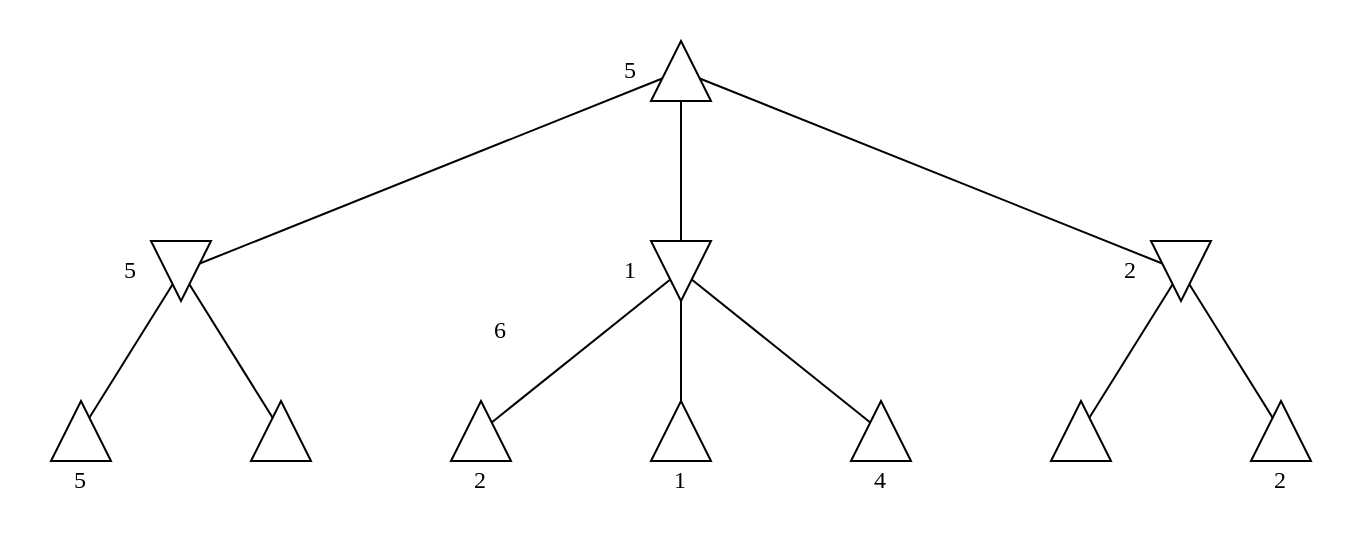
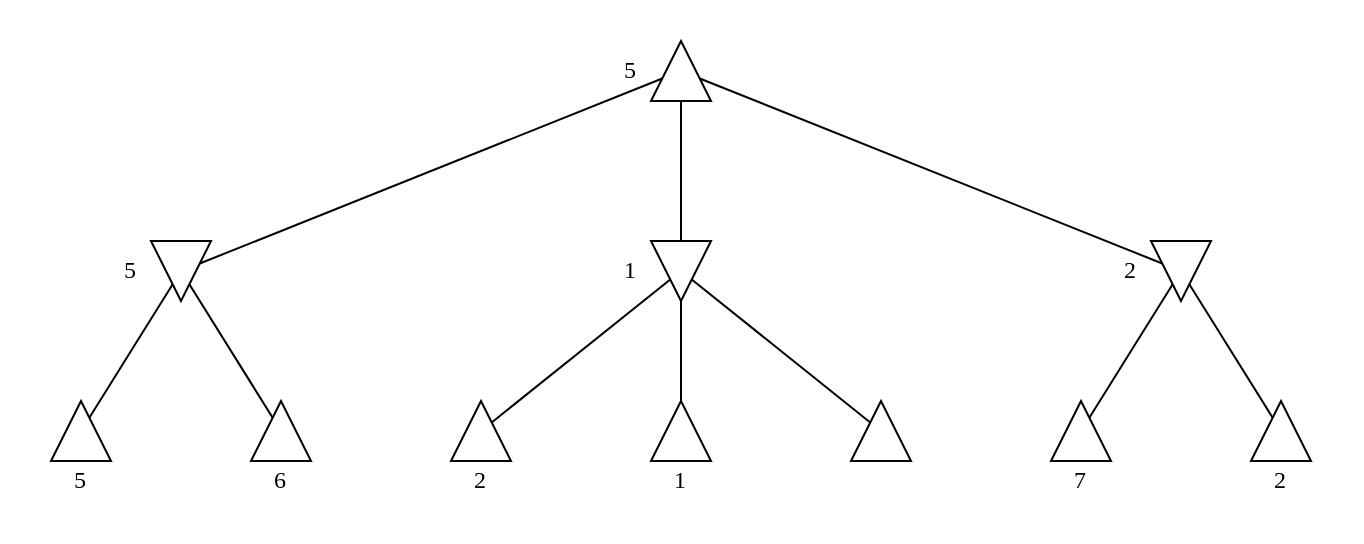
- <mxCell id="24" value="6" style="text;html=1;strokeColor=none;fillColor=none;align=center;verticalAlign=middle;whiteSpace=wrap;rounded=0;fontFamily=Lucida Console;" vertex="1" parent="1"><mxGeometry x="230" y="155" width="40" height="20" as="geometry" /></mxCell>
+ <mxCell id="24" value="6" style="text;html=1;strokeColor=none;fillColor=none;align=center;verticalAlign=middle;whiteSpace=wrap;rounded=0;fontFamily=Lucida Console;" vertex="1" parent="1"><mxGeometry x="120" y="230" width="40" height="20" as="geometry" /></mxCell>
- <mxCell id="27" value="4" style="text;html=1;strokeColor=none;fillColor=none;align=center;verticalAlign=middle;whiteSpace=wrap;rounded=0;fontFamily=Lucida Console;" vertex="1" parent="1"><mxGeometry x="420" y="230" width="40" height="20" as="geometry" /></mxCell>
+ <mxCell id="28" value="7" style="text;html=1;strokeColor=none;fillColor=none;align=center;verticalAlign=middle;whiteSpace=wrap;rounded=0;fontFamily=Lucida Console;" vertex="1" parent="1"><mxGeometry x="520" y="230" width="40" height="20" as="geometry" /></mxCell>
